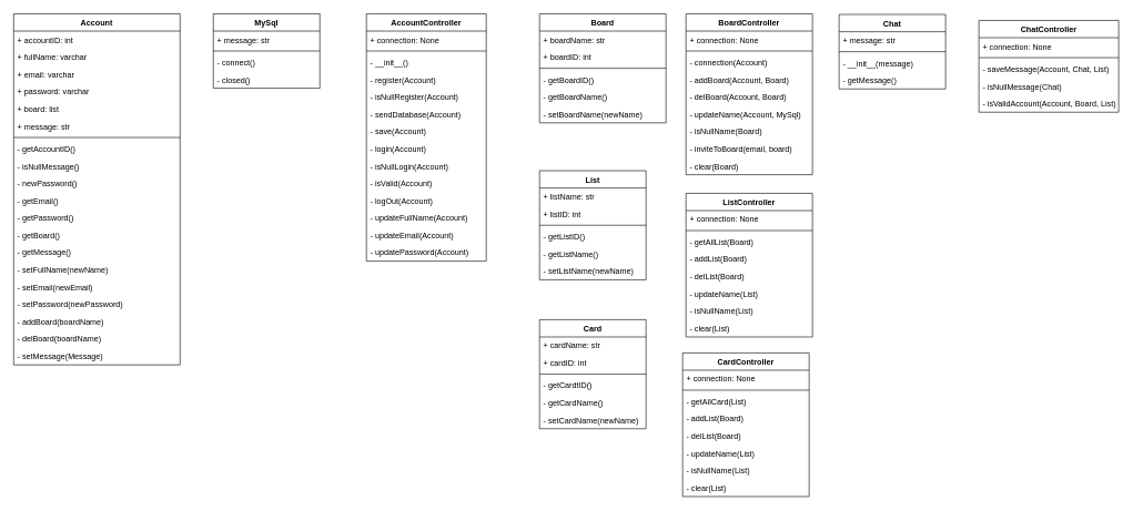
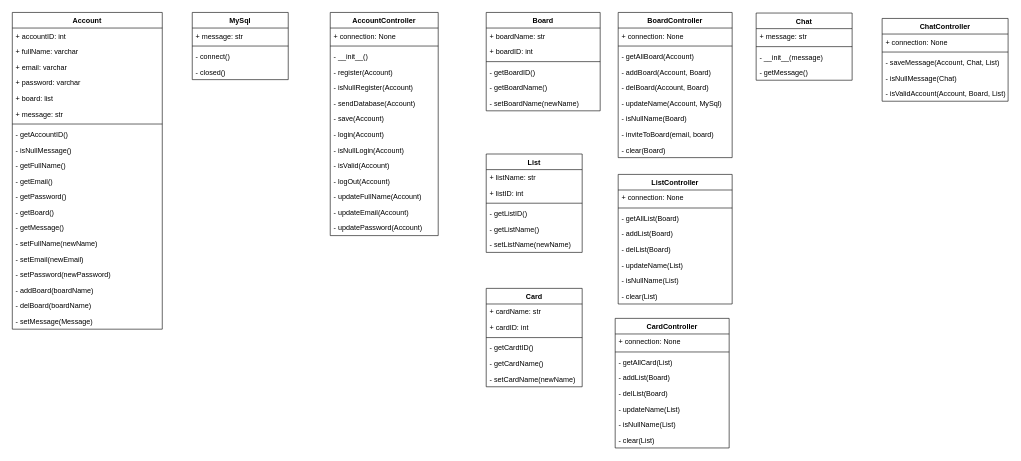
- <mxCell id="46" value="- connection(Account)" style="text;strokeColor=none;fillColor=none;align=left;verticalAlign=top;spacingLeft=4;spacingRight=4;overflow=hidden;rotatable=0;points=[[0,0.5],[1,0.5]];portConstraint=eastwest;" vertex="1" parent="43"><mxGeometry y="60" width="190" height="26" as="geometry" /></mxCell>
+ <mxCell id="46" value="- getAllBoard(Account)" style="text;strokeColor=none;fillColor=none;align=left;verticalAlign=top;spacingLeft=4;spacingRight=4;overflow=hidden;rotatable=0;points=[[0,0.5],[1,0.5]];portConstraint=eastwest;" vertex="1" parent="43"><mxGeometry y="60" width="190" height="26" as="geometry" /></mxCell>
- <mxCell id="12" value="- newPassword()" style="text;strokeColor=none;fillColor=none;align=left;verticalAlign=top;spacingLeft=4;spacingRight=4;overflow=hidden;rotatable=0;points=[[0,0.5],[1,0.5]];portConstraint=eastwest;" parent="2" vertex="1"><mxGeometry y="242" width="250" height="26" as="geometry" /></mxCell>
+ <mxCell id="12" value="- getFullName()" style="text;strokeColor=none;fillColor=none;align=left;verticalAlign=top;spacingLeft=4;spacingRight=4;overflow=hidden;rotatable=0;points=[[0,0.5],[1,0.5]];portConstraint=eastwest;" parent="2" vertex="1"><mxGeometry y="242" width="250" height="26" as="geometry" /></mxCell>
